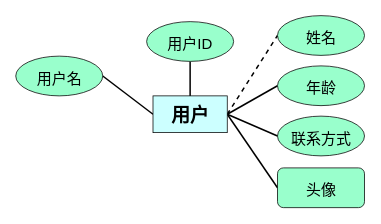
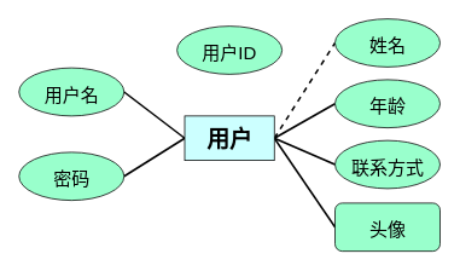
- <mxCell id="2" value="" style="endArrow=none;html=1;fontSize=25;fontColor=#000000;strokeWidth=2;strokeColor=#000000;exitX=0.5;exitY=0;exitDx=0;exitDy=0;entryX=0.5;entryY=1;entryDx=0;entryDy=0;" edge="1" parent="1" source="9" target="10"><mxGeometry width="50" height="50" relative="1" as="geometry"><mxPoint x="252.5" y="118" as="sourcePoint" /><mxPoint x="253.5" y="83" as="targetPoint" /></mxGeometry></mxCell>
+ <mxCell id="7" value="" style="endArrow=none;html=1;fontSize=25;fontColor=#000000;strokeWidth=2;strokeColor=#000000;entryX=0;entryY=0.5;entryDx=0;entryDy=0;exitX=1;exitY=0.5;exitDx=0;exitDy=0;" edge="1" parent="1" source="15" target="9"><mxGeometry width="50" height="50" relative="1" as="geometry"><mxPoint x="141.5" y="-69" as="sourcePoint" /><mxPoint x="197.5" y="-100" as="targetPoint" /></mxGeometry></mxCell>
+ <mxCell id="15" value="&lt;font color=&quot;#000000&quot; style=&quot;font-size: 20px&quot;&gt;密码&lt;/font&gt;" style="ellipse;whiteSpace=wrap;html=1;fontSize=25;fillColor=#99FFCC;" vertex="1" parent="1"><mxGeometry x="20.5" y="167" width="116" height="53" as="geometry" /></mxCell>
